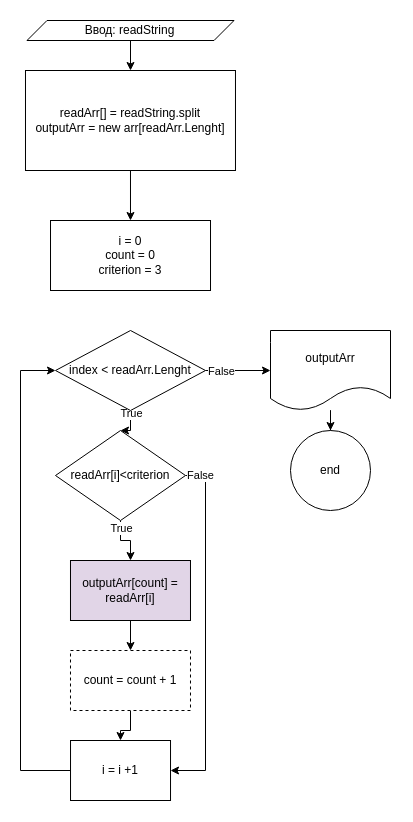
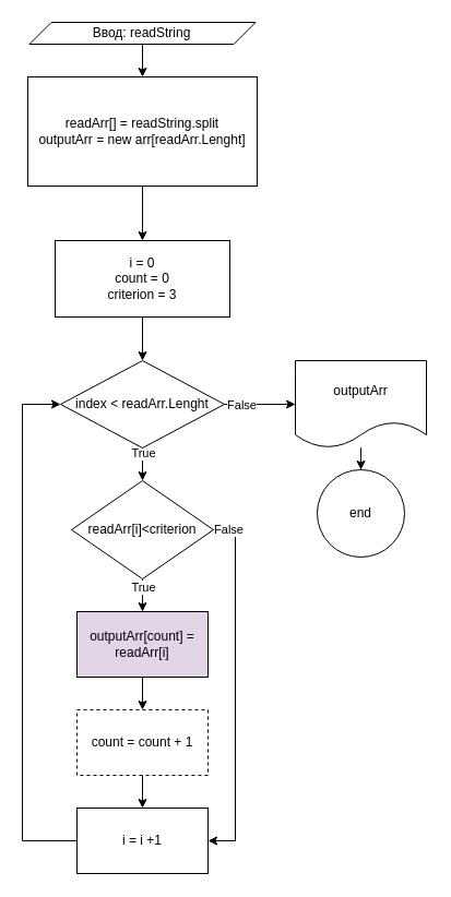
+ <mxCell id="23" value="" style="edgeStyle=orthogonalEdgeStyle;rounded=0;orthogonalLoop=1;jettySize=auto;html=1;" edge="1" parent="1" source="24" target="10"><mxGeometry relative="1" as="geometry" /></mxCell>
- <mxCell id="15" value="readArr[i]&amp;lt;criterion" style="rhombus;whiteSpace=wrap;html=1;" vertex="1" parent="1"><mxGeometry x="55" y="430" width="129.99" height="90" as="geometry" /></mxCell>
+ <mxCell id="15" value="readArr[i]&amp;lt;criterion" style="rhombus;whiteSpace=wrap;html=1;" vertex="1" parent="1"><mxGeometry x="65" y="440" width="129.99" height="90" as="geometry" /></mxCell>
- <mxCell id="19" value="i = i +1" style="whiteSpace=wrap;html=1;" vertex="1" parent="1"><mxGeometry x="70.02" y="740" width="100" height="60" as="geometry" /></mxCell>
+ <mxCell id="19" value="i = i +1" style="whiteSpace=wrap;html=1;" vertex="1" parent="1"><mxGeometry x="70.02" y="740" width="120" height="60" as="geometry" /></mxCell>
